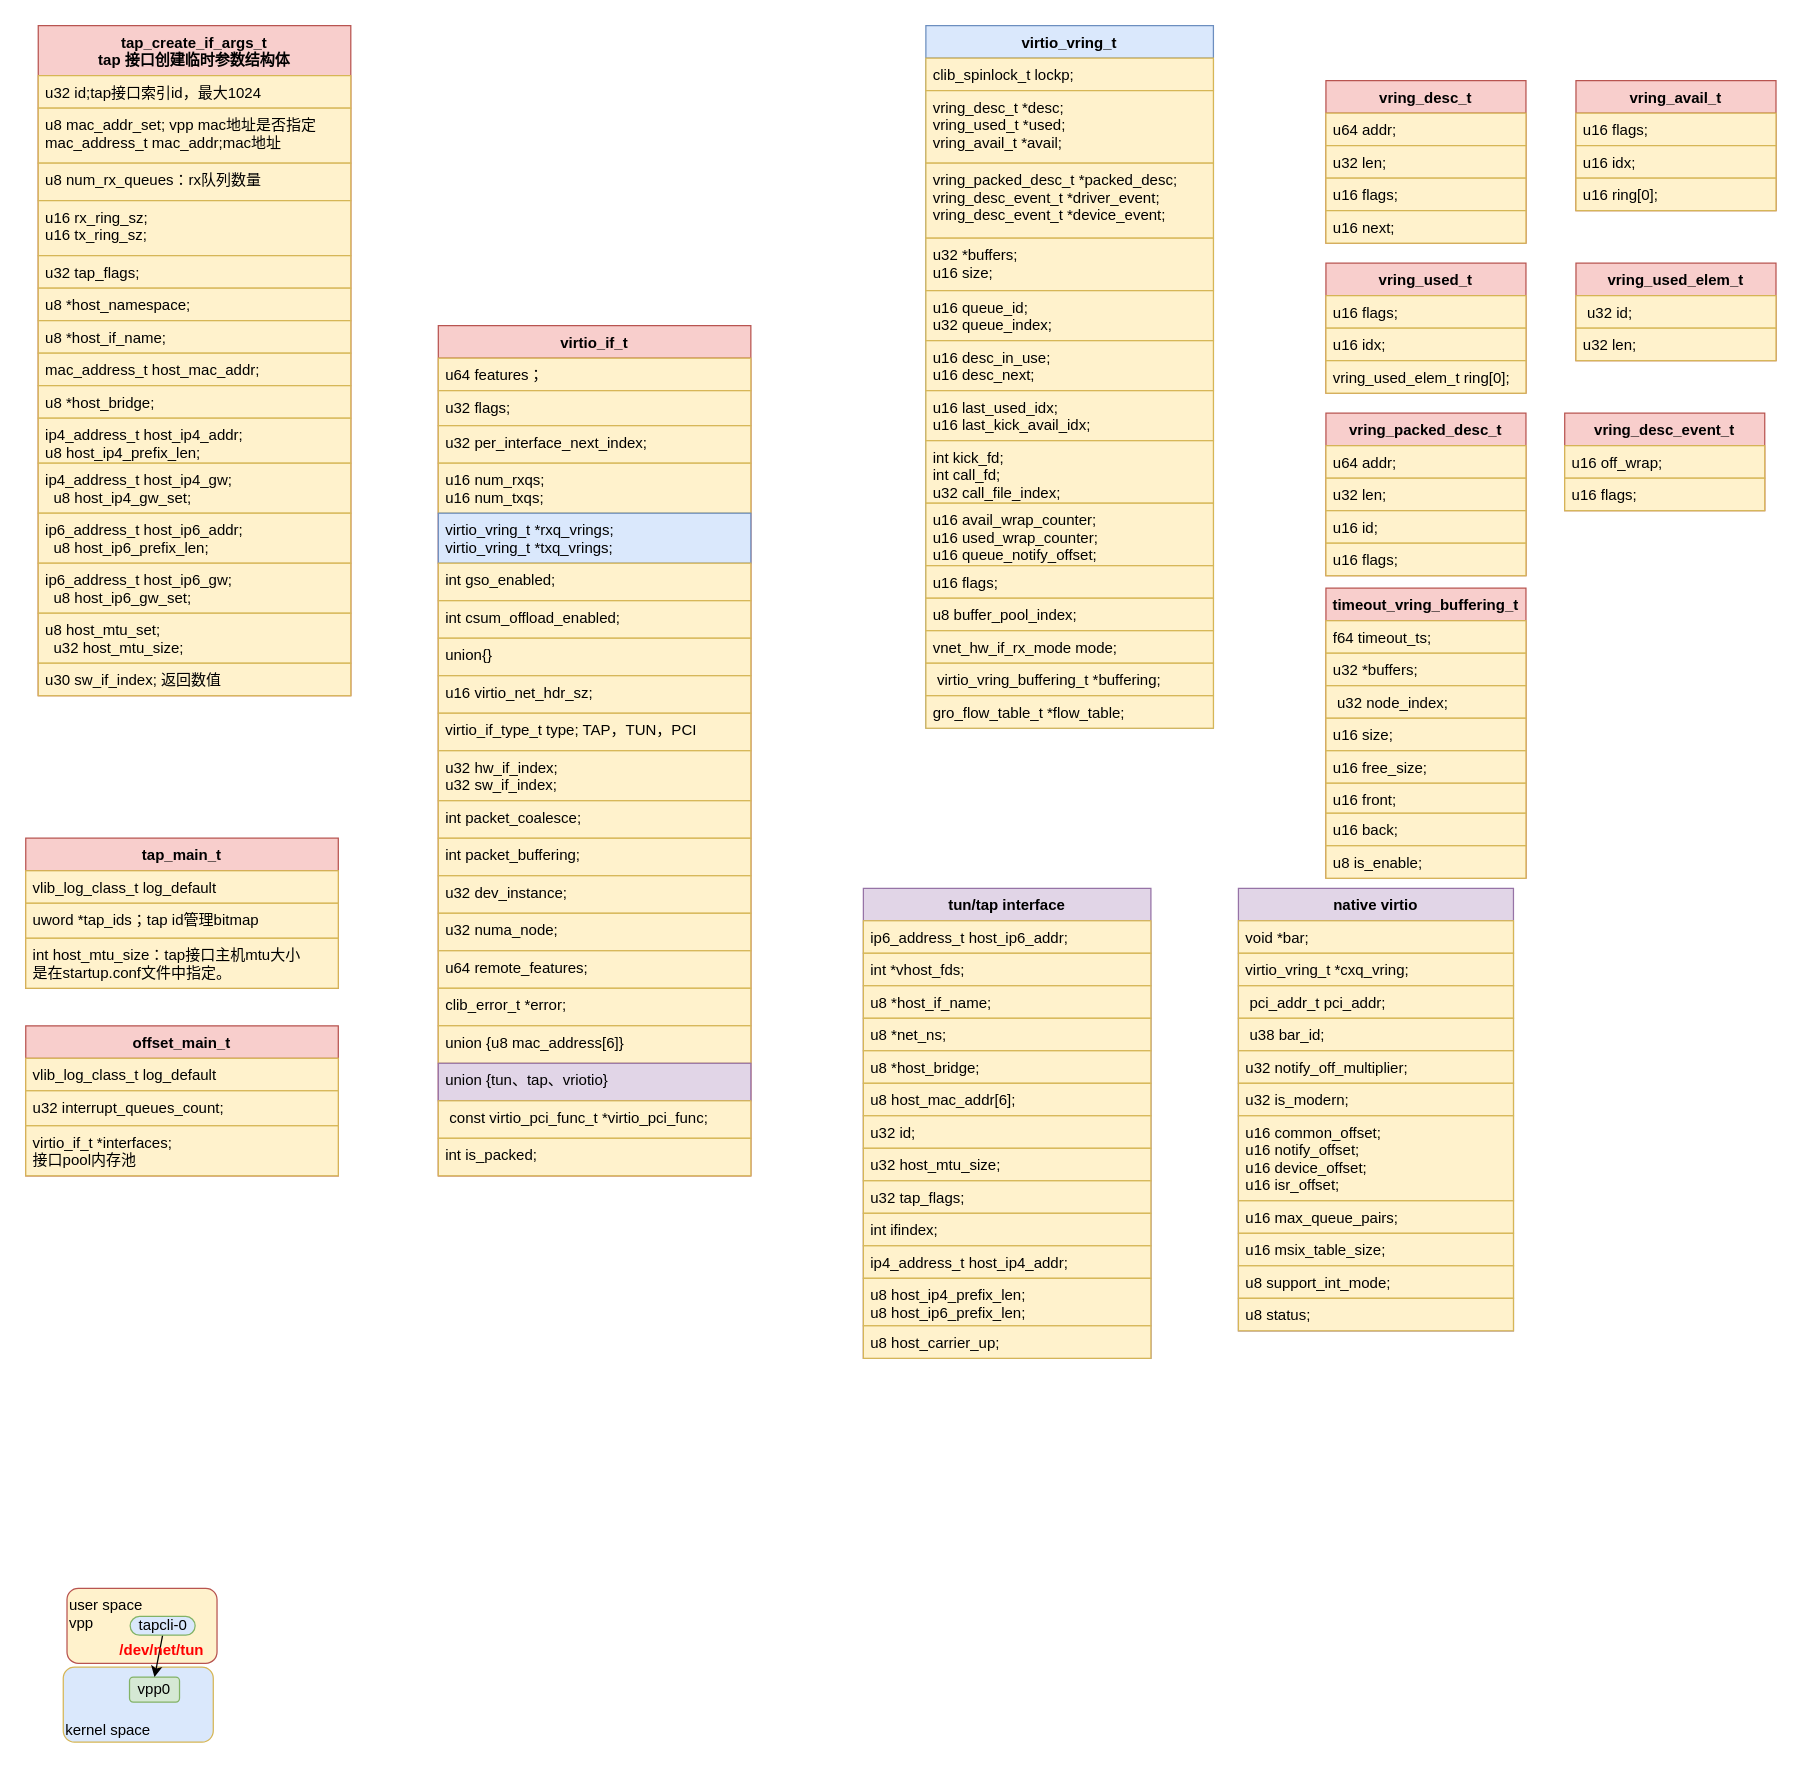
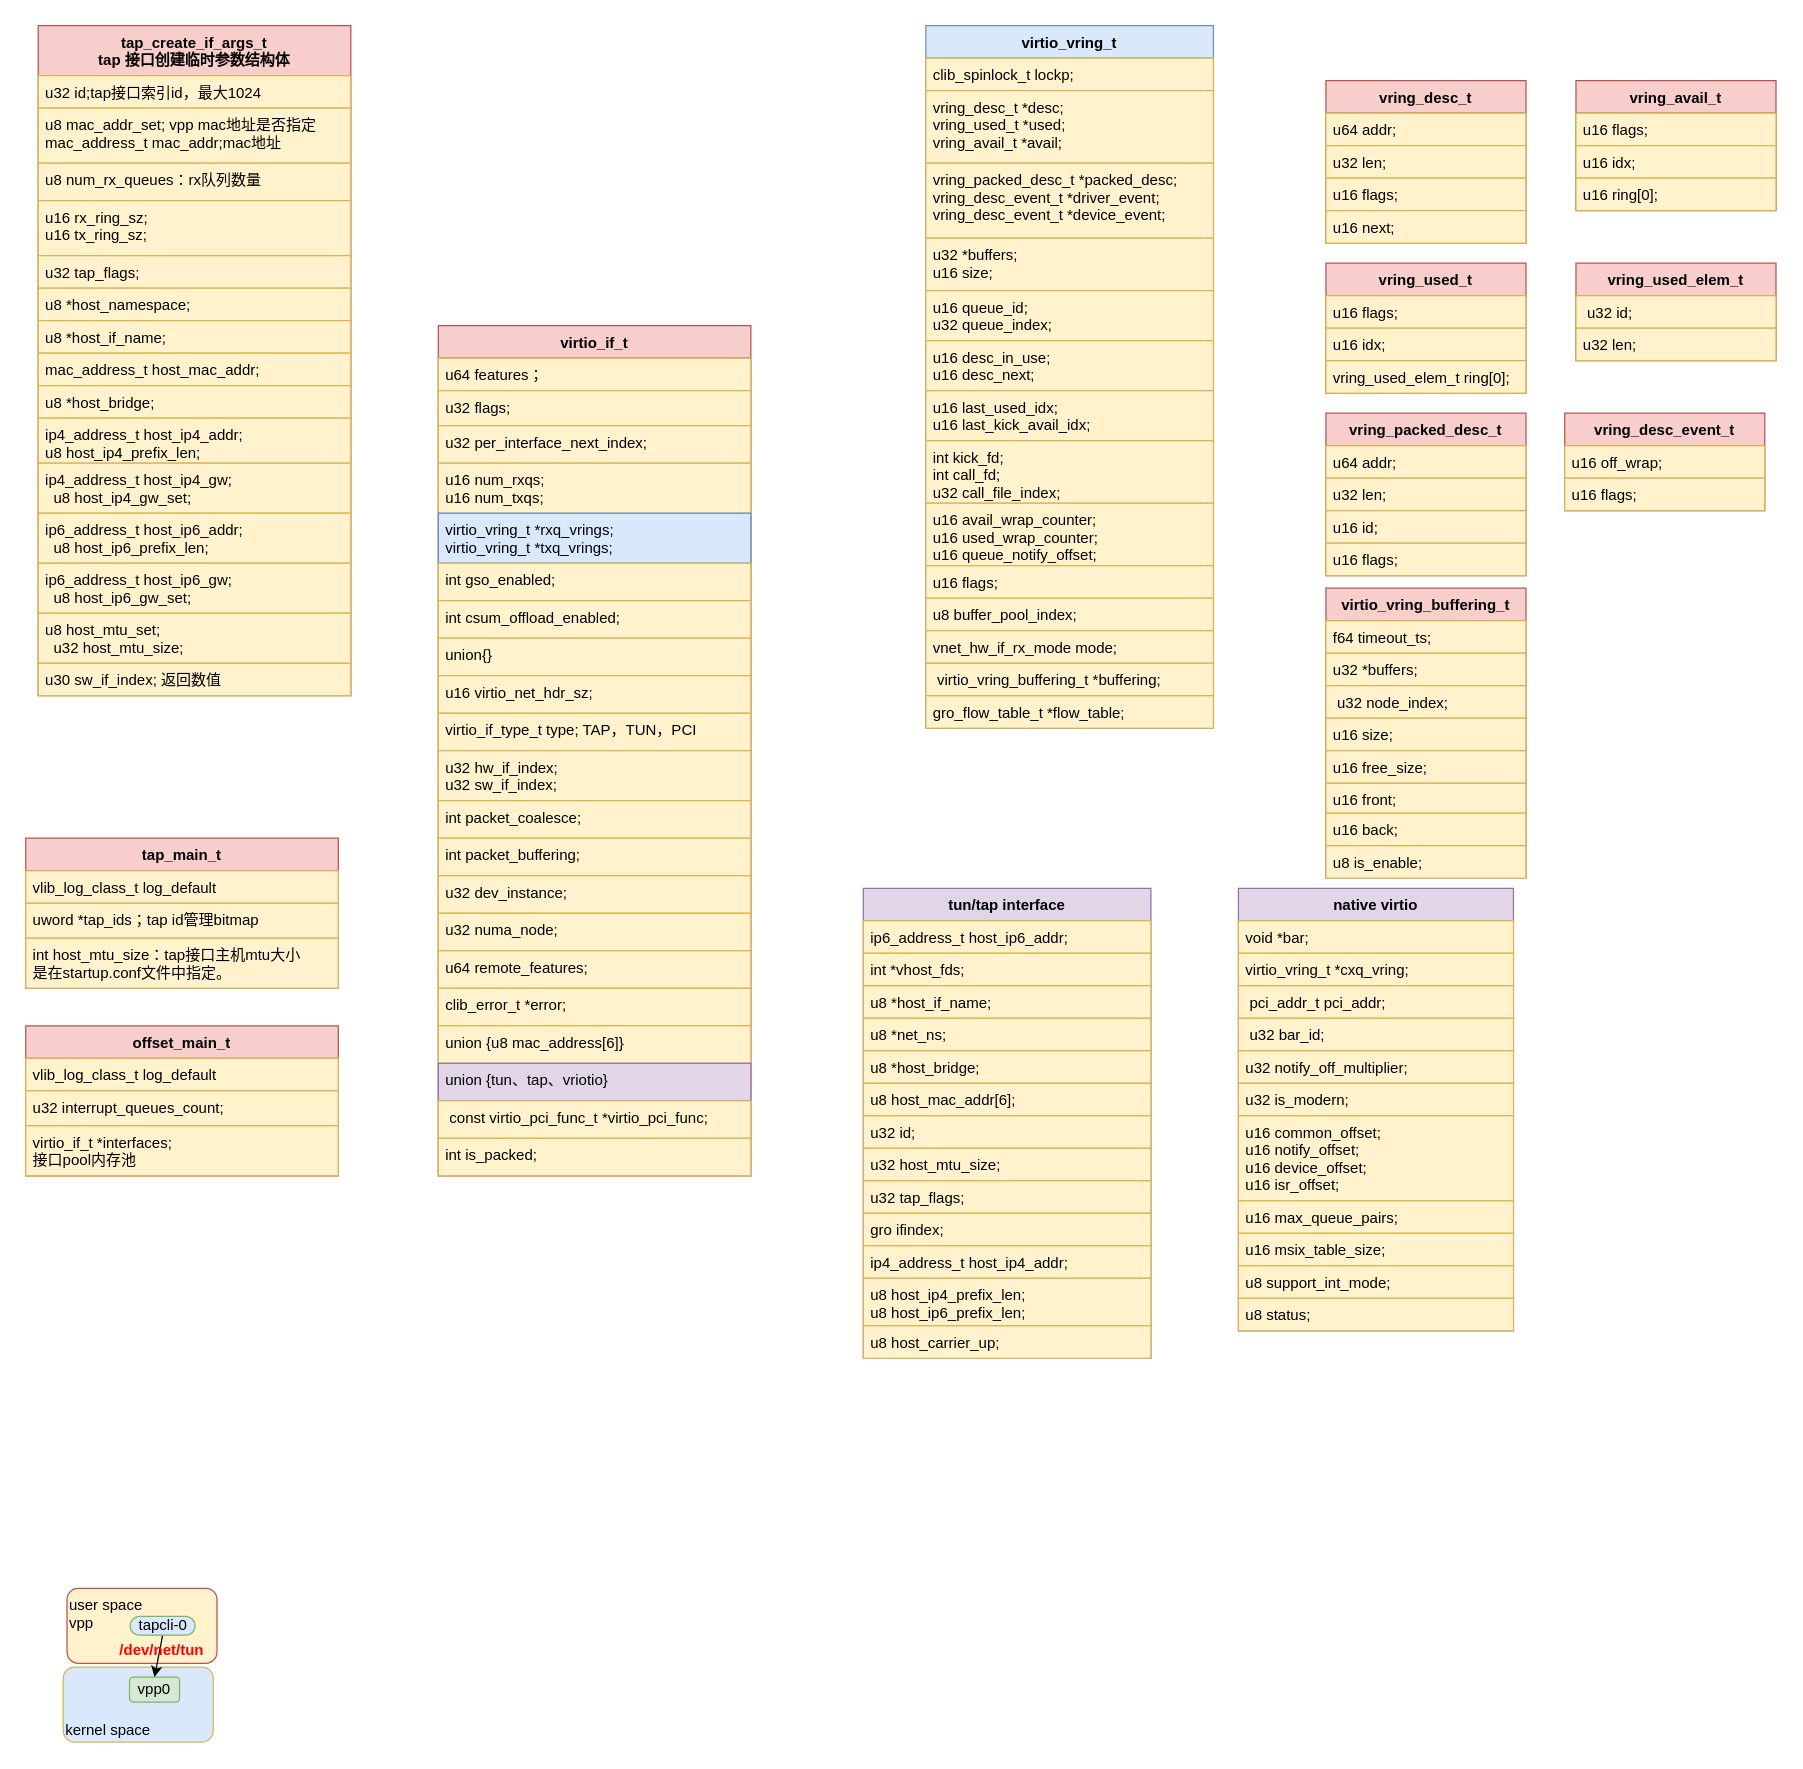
- <mxCell id="119" value="timeout_vring_buffering_t" style="swimlane;fontStyle=1;align=center;verticalAlign=top;childLayout=stackLayout;horizontal=1;startSize=26;horizontalStack=0;resizeParent=1;resizeParentMax=0;resizeLast=0;collapsible=1;marginBottom=0;fillColor=#f8cecc;strokeColor=#b85450;" vertex="1" parent="1"><mxGeometry x="1060" y="470" width="160" height="232" as="geometry" /></mxCell>
+ <mxCell id="119" value="virtio_vring_buffering_t" style="swimlane;fontStyle=1;align=center;verticalAlign=top;childLayout=stackLayout;horizontal=1;startSize=26;horizontalStack=0;resizeParent=1;resizeParentMax=0;resizeLast=0;collapsible=1;marginBottom=0;fillColor=#f8cecc;strokeColor=#b85450;" vertex="1" parent="1"><mxGeometry x="1060" y="470" width="160" height="232" as="geometry" /></mxCell>
- <mxCell id="72" value=" u38 bar_id;" style="text;strokeColor=#d6b656;fillColor=#fff2cc;align=left;verticalAlign=top;spacingLeft=4;spacingRight=4;overflow=hidden;rotatable=0;points=[[0,0.5],[1,0.5]];portConstraint=eastwest;" vertex="1" parent="68"><mxGeometry y="104" width="220" height="26" as="geometry" /></mxCell>
+ <mxCell id="72" value=" u32 bar_id;" style="text;strokeColor=#d6b656;fillColor=#fff2cc;align=left;verticalAlign=top;spacingLeft=4;spacingRight=4;overflow=hidden;rotatable=0;points=[[0,0.5],[1,0.5]];portConstraint=eastwest;" vertex="1" parent="68"><mxGeometry y="104" width="220" height="26" as="geometry" /></mxCell>
- <mxCell id="64" value="int ifindex;" style="text;strokeColor=#d6b656;fillColor=#fff2cc;align=left;verticalAlign=top;spacingLeft=4;spacingRight=4;overflow=hidden;rotatable=0;points=[[0,0.5],[1,0.5]];portConstraint=eastwest;" vertex="1" parent="54"><mxGeometry y="260" width="230" height="26" as="geometry" /></mxCell>
+ <mxCell id="64" value="gro ifindex;" style="text;strokeColor=#d6b656;fillColor=#fff2cc;align=left;verticalAlign=top;spacingLeft=4;spacingRight=4;overflow=hidden;rotatable=0;points=[[0,0.5],[1,0.5]];portConstraint=eastwest;" vertex="1" parent="54"><mxGeometry y="260" width="230" height="26" as="geometry" /></mxCell>
